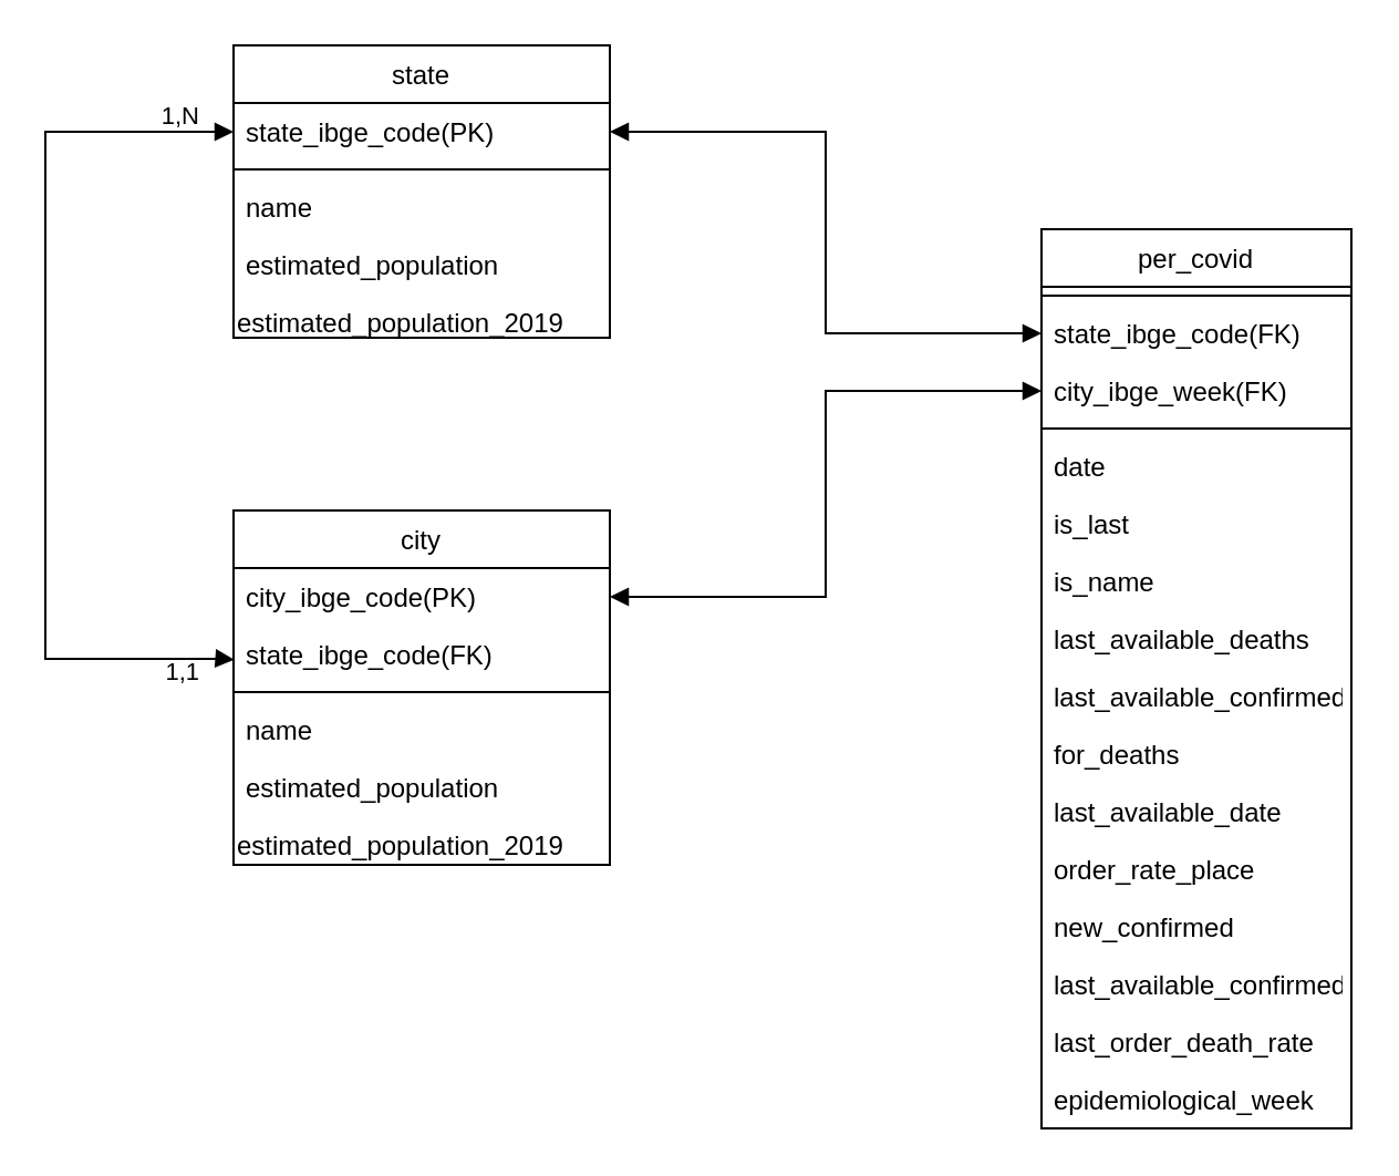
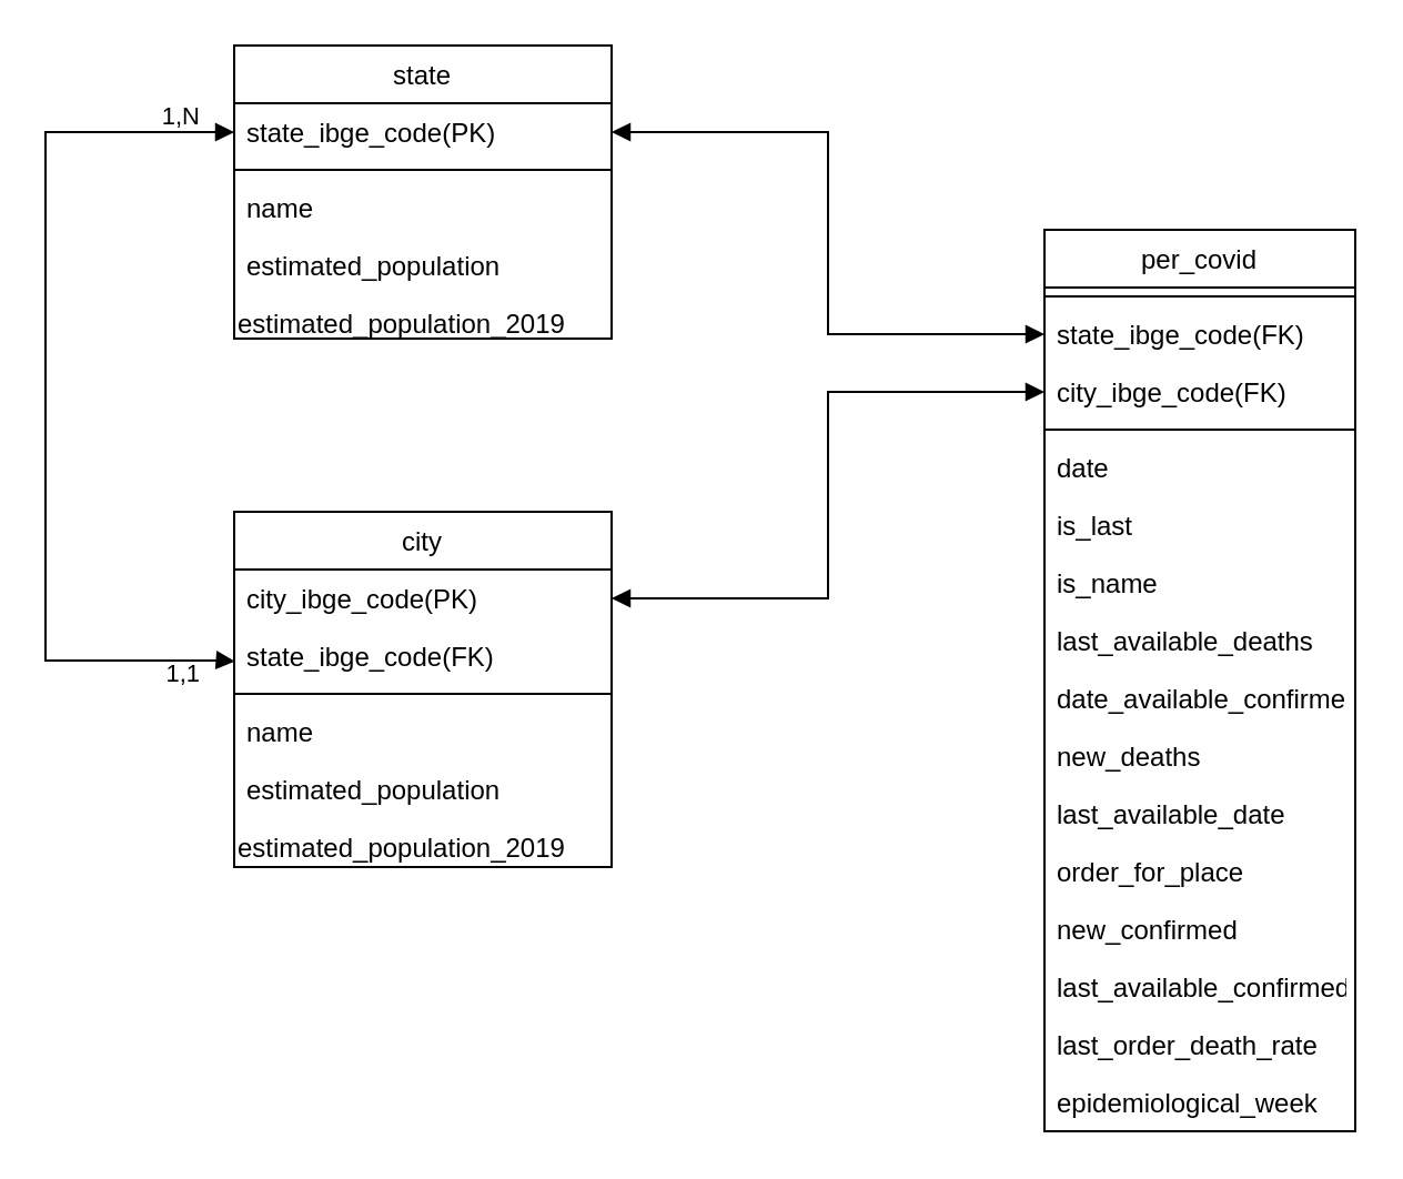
- <mxCell id="20" value="city_ibge_week(FK)" style="text;strokeColor=none;fillColor=none;align=left;verticalAlign=top;spacingLeft=4;spacingRight=4;overflow=hidden;rotatable=0;points=[[0,0.5],[1,0.5]];portConstraint=eastwest;" vertex="1" parent="17"><mxGeometry y="60" width="140" height="26" as="geometry" /></mxCell>
+ <mxCell id="20" value="city_ibge_code(FK)" style="text;strokeColor=none;fillColor=none;align=left;verticalAlign=top;spacingLeft=4;spacingRight=4;overflow=hidden;rotatable=0;points=[[0,0.5],[1,0.5]];portConstraint=eastwest;" vertex="1" parent="17"><mxGeometry y="60" width="140" height="26" as="geometry" /></mxCell>
- <mxCell id="26" value="last_available_confirmed" style="text;strokeColor=none;fillColor=none;align=left;verticalAlign=top;spacingLeft=4;spacingRight=4;overflow=hidden;rotatable=0;points=[[0,0.5],[1,0.5]];portConstraint=eastwest;" parent="17" vertex="1"><mxGeometry y="198" width="140" height="26" as="geometry" /></mxCell>
+ <mxCell id="26" value="date_available_confirmed" style="text;strokeColor=none;fillColor=none;align=left;verticalAlign=top;spacingLeft=4;spacingRight=4;overflow=hidden;rotatable=0;points=[[0,0.5],[1,0.5]];portConstraint=eastwest;" parent="17" vertex="1"><mxGeometry y="198" width="140" height="26" as="geometry" /></mxCell>
- <mxCell id="27" value="for_deaths" style="text;strokeColor=none;fillColor=none;align=left;verticalAlign=top;spacingLeft=4;spacingRight=4;overflow=hidden;rotatable=0;points=[[0,0.5],[1,0.5]];portConstraint=eastwest;" parent="17" vertex="1"><mxGeometry y="224" width="140" height="26" as="geometry" /></mxCell>
+ <mxCell id="27" value="new_deaths" style="text;strokeColor=none;fillColor=none;align=left;verticalAlign=top;spacingLeft=4;spacingRight=4;overflow=hidden;rotatable=0;points=[[0,0.5],[1,0.5]];portConstraint=eastwest;" parent="17" vertex="1"><mxGeometry y="224" width="140" height="26" as="geometry" /></mxCell>
- <mxCell id="29" value="order_rate_place&#10;" style="text;strokeColor=none;fillColor=none;align=left;verticalAlign=top;spacingLeft=4;spacingRight=4;overflow=hidden;rotatable=0;points=[[0,0.5],[1,0.5]];portConstraint=eastwest;" parent="17" vertex="1"><mxGeometry y="276" width="140" height="26" as="geometry" /></mxCell>
+ <mxCell id="29" value="order_for_place&#10;" style="text;strokeColor=none;fillColor=none;align=left;verticalAlign=top;spacingLeft=4;spacingRight=4;overflow=hidden;rotatable=0;points=[[0,0.5],[1,0.5]];portConstraint=eastwest;" parent="17" vertex="1"><mxGeometry y="276" width="140" height="26" as="geometry" /></mxCell>
